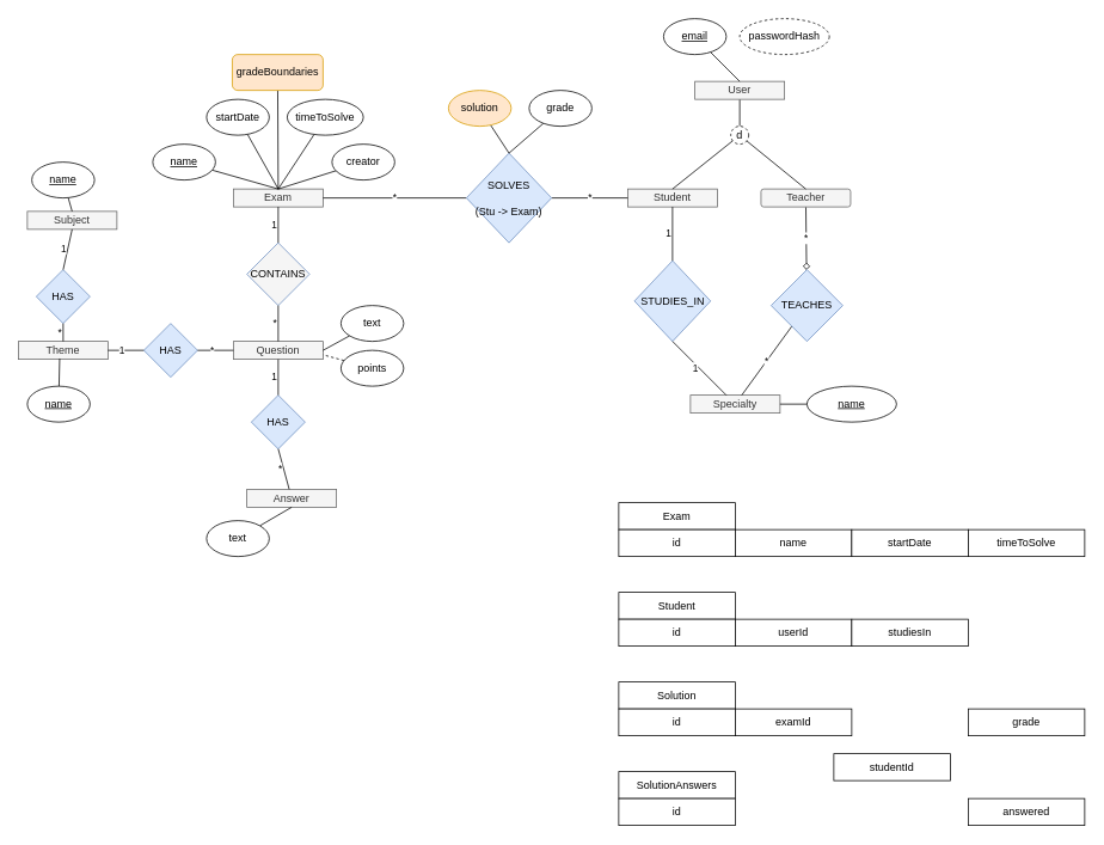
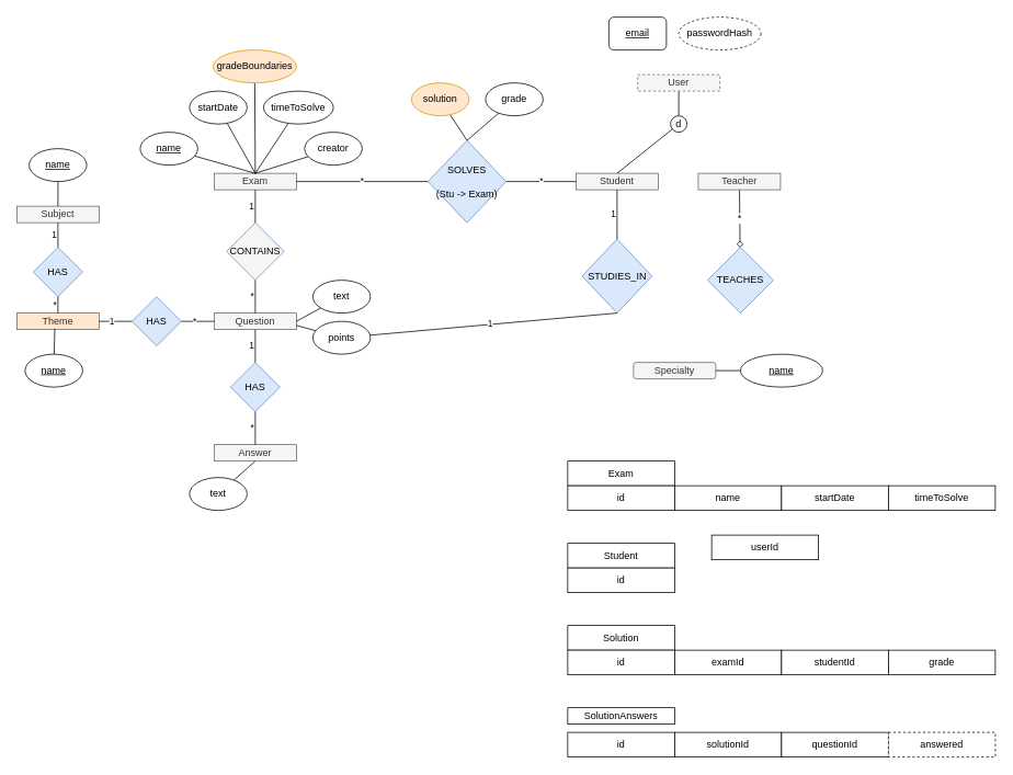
- <mxCell id="61" value="email" style="ellipse;whiteSpace=wrap;html=1;fontStyle=4" parent="1" vertex="1"><mxGeometry x="740" y="20" width="70" height="40" as="geometry" /></mxCell>
+ <mxCell id="61" value="email" style="whiteSpace=wrap;html=1;fontStyle=4;rounded=1;" parent="1" vertex="1"><mxGeometry x="740" y="20" width="70" height="40" as="geometry" /></mxCell>
- <mxCell id="60" style="rounded=0;orthogonalLoop=1;jettySize=auto;html=1;entryX=0.5;entryY=0;entryDx=0;entryDy=0;endArrow=none;endFill=0;" parent="1" source="61" target="59" edge="1"><mxGeometry relative="1" as="geometry" /></mxCell>
- <mxCell id="50" value="gradeBoundaries" style="whiteSpace=wrap;html=1;fillColor=#ffe6cc;strokeColor=#d79b00;rounded=1;" parent="1" vertex="1"><mxGeometry x="258.75" y="60" width="101.25" height="40" as="geometry" /></mxCell>
+ <mxCell id="50" value="gradeBoundaries" style="ellipse;whiteSpace=wrap;html=1;fillColor=#ffe6cc;strokeColor=#d79b00;" parent="1" vertex="1"><mxGeometry x="258.75" y="60" width="101.25" height="40" as="geometry" /></mxCell>
- <mxCell id="59" value="&lt;div&gt;User&lt;/div&gt;" style="rounded=0;whiteSpace=wrap;html=1;fillColor=#f5f5f5;strokeColor=#666666;fontColor=#333333;" parent="1" vertex="1"><mxGeometry x="775" y="90" width="100" height="20" as="geometry" /></mxCell>
+ <mxCell id="59" value="&lt;div&gt;User&lt;/div&gt;" style="rounded=0;whiteSpace=wrap;html=1;fillColor=#f5f5f5;strokeColor=#666666;fontColor=#333333;dashed=1;" parent="1" vertex="1"><mxGeometry x="775" y="90" width="100" height="20" as="geometry" /></mxCell>
- <mxCell id="65" value="d" style="ellipse;whiteSpace=wrap;html=1;aspect=fixed;dashed=1;" parent="1" vertex="1"><mxGeometry x="815" y="140" width="20" height="20" as="geometry" /></mxCell>
+ <mxCell id="65" value="d" style="ellipse;whiteSpace=wrap;html=1;aspect=fixed;" parent="1" vertex="1"><mxGeometry x="815" y="140" width="20" height="20" as="geometry" /></mxCell>
- <mxCell id="64" style="edgeStyle=none;rounded=0;orthogonalLoop=1;jettySize=auto;html=1;entryX=0.5;entryY=0;entryDx=0;entryDy=0;endArrow=none;endFill=0;" parent="1" source="65" target="10" edge="1"><mxGeometry relative="1" as="geometry" /></mxCell>
- <mxCell id="10" value="Teacher" style="whiteSpace=wrap;html=1;fillColor=#f5f5f5;strokeColor=#666666;fontColor=#333333;rounded=1;" parent="1" vertex="1"><mxGeometry x="848.75" y="210" width="100" height="20" as="geometry" /></mxCell>
+ <mxCell id="10" value="Teacher" style="rounded=0;whiteSpace=wrap;html=1;fillColor=#f5f5f5;strokeColor=#666666;fontColor=#333333;" parent="1" vertex="1"><mxGeometry x="848.75" y="210" width="100" height="20" as="geometry" /></mxCell>
- <mxCell id="6" value="&lt;div&gt;Subject&lt;/div&gt;" style="rounded=0;whiteSpace=wrap;html=1;fillColor=#f5f5f5;strokeColor=#666666;fontColor=#333333;" parent="1" vertex="1"><mxGeometry x="30" y="235" width="100" height="20" as="geometry" /></mxCell>
+ <mxCell id="6" value="&lt;div&gt;Subject&lt;/div&gt;" style="rounded=0;whiteSpace=wrap;html=1;fillColor=#f5f5f5;strokeColor=#666666;fontColor=#333333;" parent="1" vertex="1"><mxGeometry x="20" y="250" width="100" height="20" as="geometry" /></mxCell>
- <mxCell id="5" value="Theme" style="rounded=0;whiteSpace=wrap;html=1;fillColor=#f5f5f5;strokeColor=#666666;fontColor=#333333;" parent="1" vertex="1"><mxGeometry x="20" y="380" width="100" height="20" as="geometry" /></mxCell>
+ <mxCell id="5" value="Theme" style="rounded=0;whiteSpace=wrap;html=1;fillColor=#ffe6cc;strokeColor=#666666;fontColor=#333333;" parent="1" vertex="1"><mxGeometry x="20" y="380" width="100" height="20" as="geometry" /></mxCell>
- <mxCell id="33" style="edgeStyle=none;rounded=0;orthogonalLoop=1;jettySize=auto;html=1;entryX=1;entryY=0.75;entryDx=0;entryDy=0;endArrow=none;endFill=0;dashed=1;" parent="1" source="34" target="2" edge="1"><mxGeometry relative="1" as="geometry" /></mxCell>
+ <mxCell id="33" style="edgeStyle=none;rounded=0;orthogonalLoop=1;jettySize=auto;html=1;entryX=1;entryY=0.75;entryDx=0;entryDy=0;endArrow=none;endFill=0;" parent="1" source="34" target="2" edge="1"><mxGeometry relative="1" as="geometry" /></mxCell>
- <mxCell id="45" value="*" style="edgeStyle=none;rounded=0;orthogonalLoop=1;jettySize=auto;html=1;endArrow=none;endFill=0;" parent="1" source="46" target="7" edge="1"><mxGeometry relative="1" as="geometry" /></mxCell>
- <mxCell id="26" value="1" style="rounded=0;orthogonalLoop=1;jettySize=auto;html=1;endArrow=none;endFill=0;exitX=0.5;exitY=1;exitDx=0;exitDy=0;align=right;" parent="1" source="24" target="7" edge="1"><mxGeometry relative="1" as="geometry"><mxPoint x="707.5" y="548.83" as="sourcePoint" /><mxPoint x="713.291" y="585.892" as="targetPoint" /></mxGeometry></mxCell>
+ <mxCell id="26" value="1" style="rounded=0;orthogonalLoop=1;jettySize=auto;html=1;endArrow=none;endFill=0;exitX=0.5;exitY=1;exitDx=0;exitDy=0;align=right;" parent="1" source="24" target="34" edge="1"><mxGeometry relative="1" as="geometry"><mxPoint x="707.5" y="548.83" as="sourcePoint" /><mxPoint x="713.291" y="585.892" as="targetPoint" /></mxGeometry></mxCell>
- <mxCell id="7" value="Specialty" style="rounded=0;whiteSpace=wrap;html=1;fillColor=#f5f5f5;strokeColor=#666666;fontColor=#333333;" parent="1" vertex="1"><mxGeometry x="770" y="440" width="100" height="20" as="geometry" /></mxCell>
+ <mxCell id="7" value="Specialty" style="whiteSpace=wrap;html=1;fillColor=#f5f5f5;strokeColor=#666666;fontColor=#333333;rounded=1;" parent="1" vertex="1"><mxGeometry x="770" y="440" width="100" height="20" as="geometry" /></mxCell>
- <mxCell id="3" value="Answer" style="rounded=0;whiteSpace=wrap;html=1;fillColor=#f5f5f5;strokeColor=#666666;fontColor=#333333;" parent="1" vertex="1"><mxGeometry x="275" y="545" width="100" height="20" as="geometry" /></mxCell>
+ <mxCell id="3" value="Answer" style="rounded=0;whiteSpace=wrap;html=1;fillColor=#f5f5f5;strokeColor=#666666;fontColor=#333333;" parent="1" vertex="1"><mxGeometry x="260" y="540" width="100" height="20" as="geometry" /></mxCell>
- <mxCell id="73" value="userId" style="rounded=0;whiteSpace=wrap;html=1;" vertex="1" parent="1"><mxGeometry x="820" y="690" width="130" height="30" as="geometry" /></mxCell>
+ <mxCell id="73" value="userId" style="rounded=0;whiteSpace=wrap;html=1;" vertex="1" parent="1"><mxGeometry x="865" y="650" width="130" height="30" as="geometry" /></mxCell>
- <mxCell id="74" value="studiesIn" style="rounded=0;whiteSpace=wrap;html=1;" vertex="1" parent="1"><mxGeometry x="950" y="690" width="130" height="30" as="geometry" /></mxCell>
- <mxCell id="78" value="studentId" style="rounded=0;whiteSpace=wrap;html=1;" vertex="1" parent="1"><mxGeometry x="930" y="840" width="130" height="30" as="geometry" /></mxCell>
+ <mxCell id="78" value="studentId" style="rounded=0;whiteSpace=wrap;html=1;" vertex="1" parent="1"><mxGeometry x="950" y="790" width="130" height="30" as="geometry" /></mxCell>
- <mxCell id="79" value="SolutionAnswers" style="rounded=0;whiteSpace=wrap;html=1;" vertex="1" parent="1"><mxGeometry x="690" y="860" width="130" height="30" as="geometry" /></mxCell>
+ <mxCell id="79" value="SolutionAnswers" style="rounded=0;whiteSpace=wrap;html=1;" vertex="1" parent="1"><mxGeometry x="690" y="860" width="130" height="20" as="geometry" /></mxCell>
+ <mxCell id="81" value="solutionId" style="rounded=0;whiteSpace=wrap;html=1;" vertex="1" parent="1"><mxGeometry x="820" y="890" width="130" height="30" as="geometry" /></mxCell>
+ <mxCell id="82" value="questionId" style="rounded=0;whiteSpace=wrap;html=1;" vertex="1" parent="1"><mxGeometry x="950" y="890" width="130" height="30" as="geometry" /></mxCell>
- <mxCell id="83" value="answered" style="rounded=0;whiteSpace=wrap;html=1;" vertex="1" parent="1"><mxGeometry x="1080" y="890" width="130" height="30" as="geometry" /></mxCell>
+ <mxCell id="83" value="answered" style="rounded=0;whiteSpace=wrap;html=1;dashed=1;" vertex="1" parent="1"><mxGeometry x="1080" y="890" width="130" height="30" as="geometry" /></mxCell>
